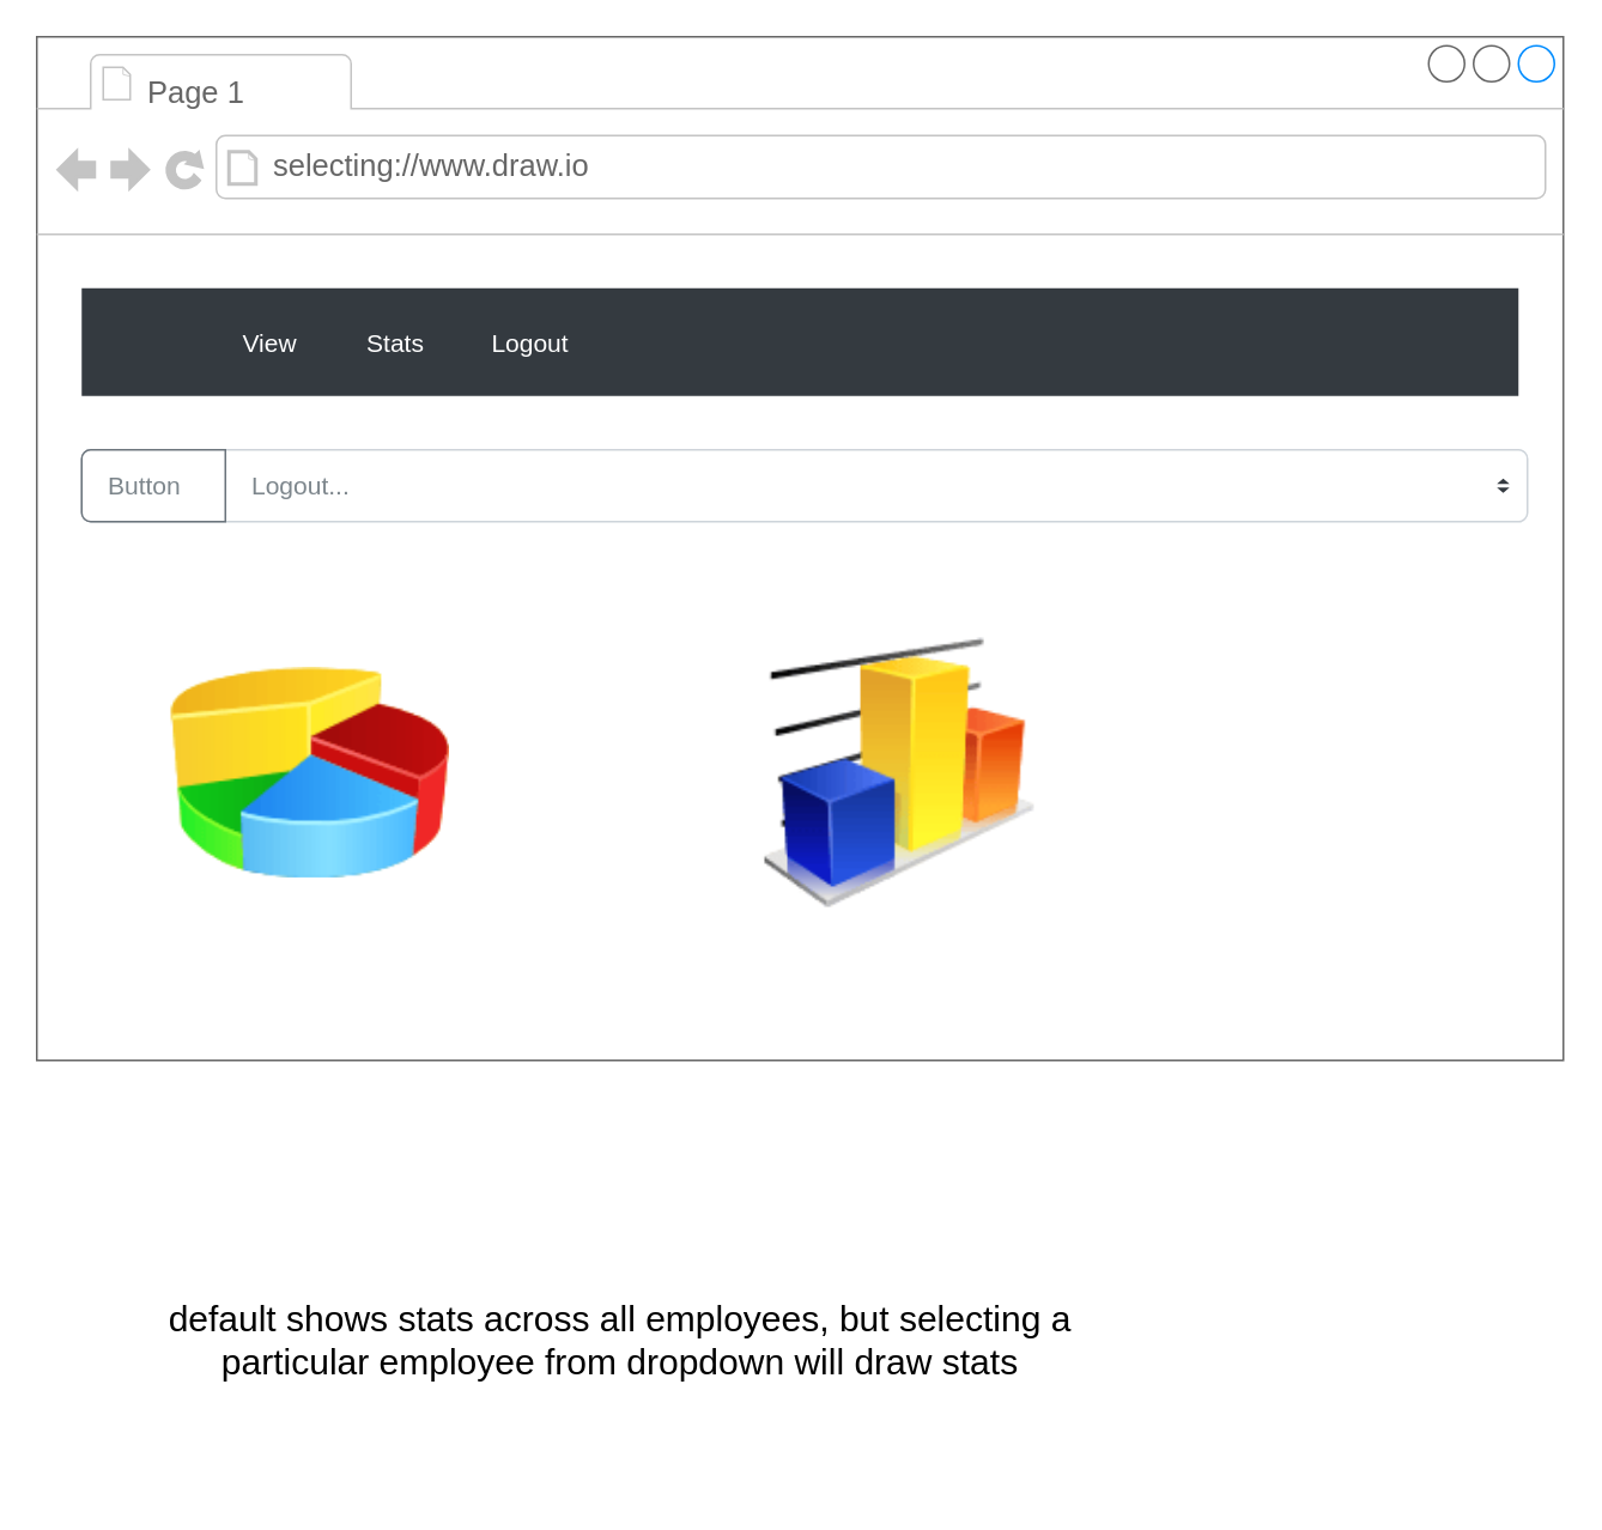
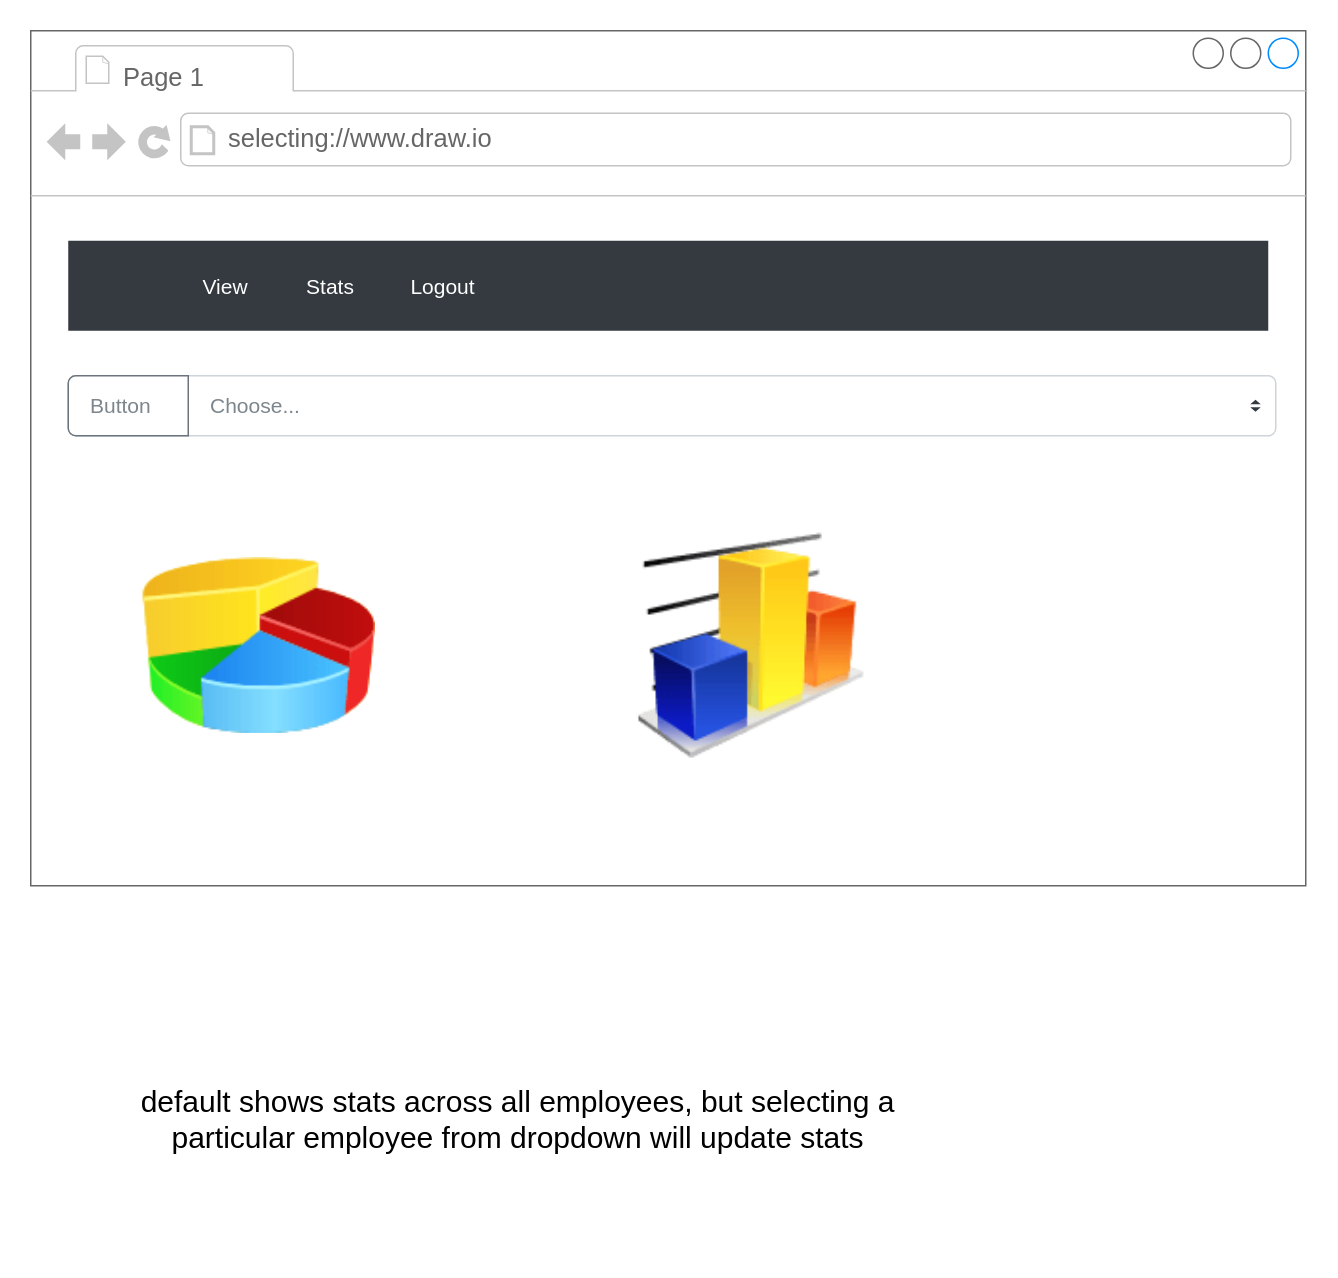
- <mxCell id="11" value="Logout..." style="html=1;shadow=0;dashed=0;shape=mxgraph.bootstrap.rrect;rSize=5;strokeColor=#CED4DA;html=1;whiteSpace=wrap;fillColor=#FFFFFF;fontColor=#7D868C;align=left;spacingLeft=80;spacing=15;fontSize=14;" vertex="1" parent="2"><mxGeometry x="25" y="230" width="805" height="40" as="geometry" /></mxCell>
+ <mxCell id="11" value="Choose..." style="html=1;shadow=0;dashed=0;shape=mxgraph.bootstrap.rrect;rSize=5;strokeColor=#CED4DA;html=1;whiteSpace=wrap;fillColor=#FFFFFF;fontColor=#7D868C;align=left;spacingLeft=80;spacing=15;fontSize=14;" vertex="1" parent="2"><mxGeometry x="25" y="230" width="805" height="40" as="geometry" /></mxCell>
- <mxCell id="15" value="&lt;font style=&quot;font-size: 20px&quot;&gt;default shows stats across all employees, but selecting a particular employee from dropdown will draw stats&lt;br&gt;&lt;/font&gt;" style="text;html=1;strokeColor=none;fillColor=none;align=center;verticalAlign=middle;whiteSpace=wrap;rounded=0;" vertex="1" parent="1"><mxGeometry x="90" y="660" width="510" height="170" as="geometry" /></mxCell>
+ <mxCell id="15" value="&lt;font style=&quot;font-size: 20px&quot;&gt;default shows stats across all employees, but selecting a particular employee from dropdown will update stats&lt;br&gt;&lt;/font&gt;" style="text;html=1;strokeColor=none;fillColor=none;align=center;verticalAlign=middle;whiteSpace=wrap;rounded=0;" vertex="1" parent="1"><mxGeometry x="90" y="660" width="510" height="170" as="geometry" /></mxCell>
